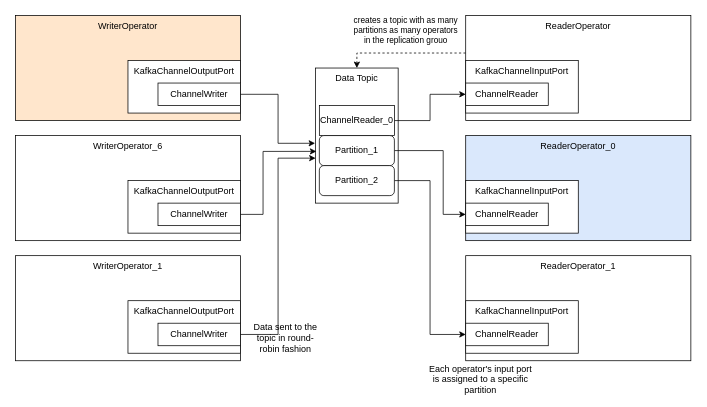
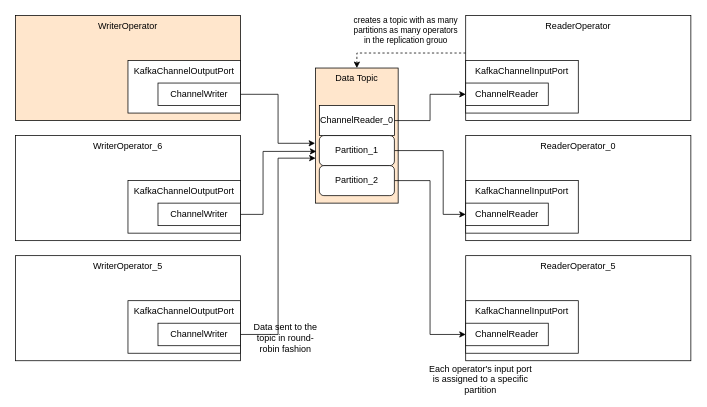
- <mxCell id="21" value="Data Topic" style="rounded=0;whiteSpace=wrap;html=1;verticalAlign=top;" vertex="1" parent="1"><mxGeometry x="420" y="90" width="110" height="180" as="geometry" /></mxCell>
+ <mxCell id="21" value="Data Topic" style="rounded=0;whiteSpace=wrap;html=1;verticalAlign=top;fillColor=#ffe6cc;" vertex="1" parent="1"><mxGeometry x="420" y="90" width="110" height="180" as="geometry" /></mxCell>
- <mxCell id="15" value="ReaderOperator_0" style="rounded=0;whiteSpace=wrap;html=1;verticalAlign=top;fillColor=#dae8fc;" vertex="1" parent="1"><mxGeometry x="620" y="180" width="300" height="140" as="geometry" /></mxCell>
+ <mxCell id="15" value="ReaderOperator_0" style="rounded=0;whiteSpace=wrap;html=1;verticalAlign=top;" vertex="1" parent="1"><mxGeometry x="620" y="180" width="300" height="140" as="geometry" /></mxCell>
- <mxCell id="8" value="WriterOperator_1" style="rounded=0;whiteSpace=wrap;html=1;verticalAlign=top;" vertex="1" parent="1"><mxGeometry x="20" y="340" width="300" height="140" as="geometry" /></mxCell>
+ <mxCell id="8" value="WriterOperator_5" style="rounded=0;whiteSpace=wrap;html=1;verticalAlign=top;" vertex="1" parent="1"><mxGeometry x="20" y="340" width="300" height="140" as="geometry" /></mxCell>
- <mxCell id="18" value="ReaderOperator_1" style="rounded=0;whiteSpace=wrap;html=1;verticalAlign=top;" vertex="1" parent="1"><mxGeometry x="620" y="340" width="300" height="140" as="geometry" /></mxCell>
+ <mxCell id="18" value="ReaderOperator_5" style="rounded=0;whiteSpace=wrap;html=1;verticalAlign=top;" vertex="1" parent="1"><mxGeometry x="620" y="340" width="300" height="140" as="geometry" /></mxCell>
